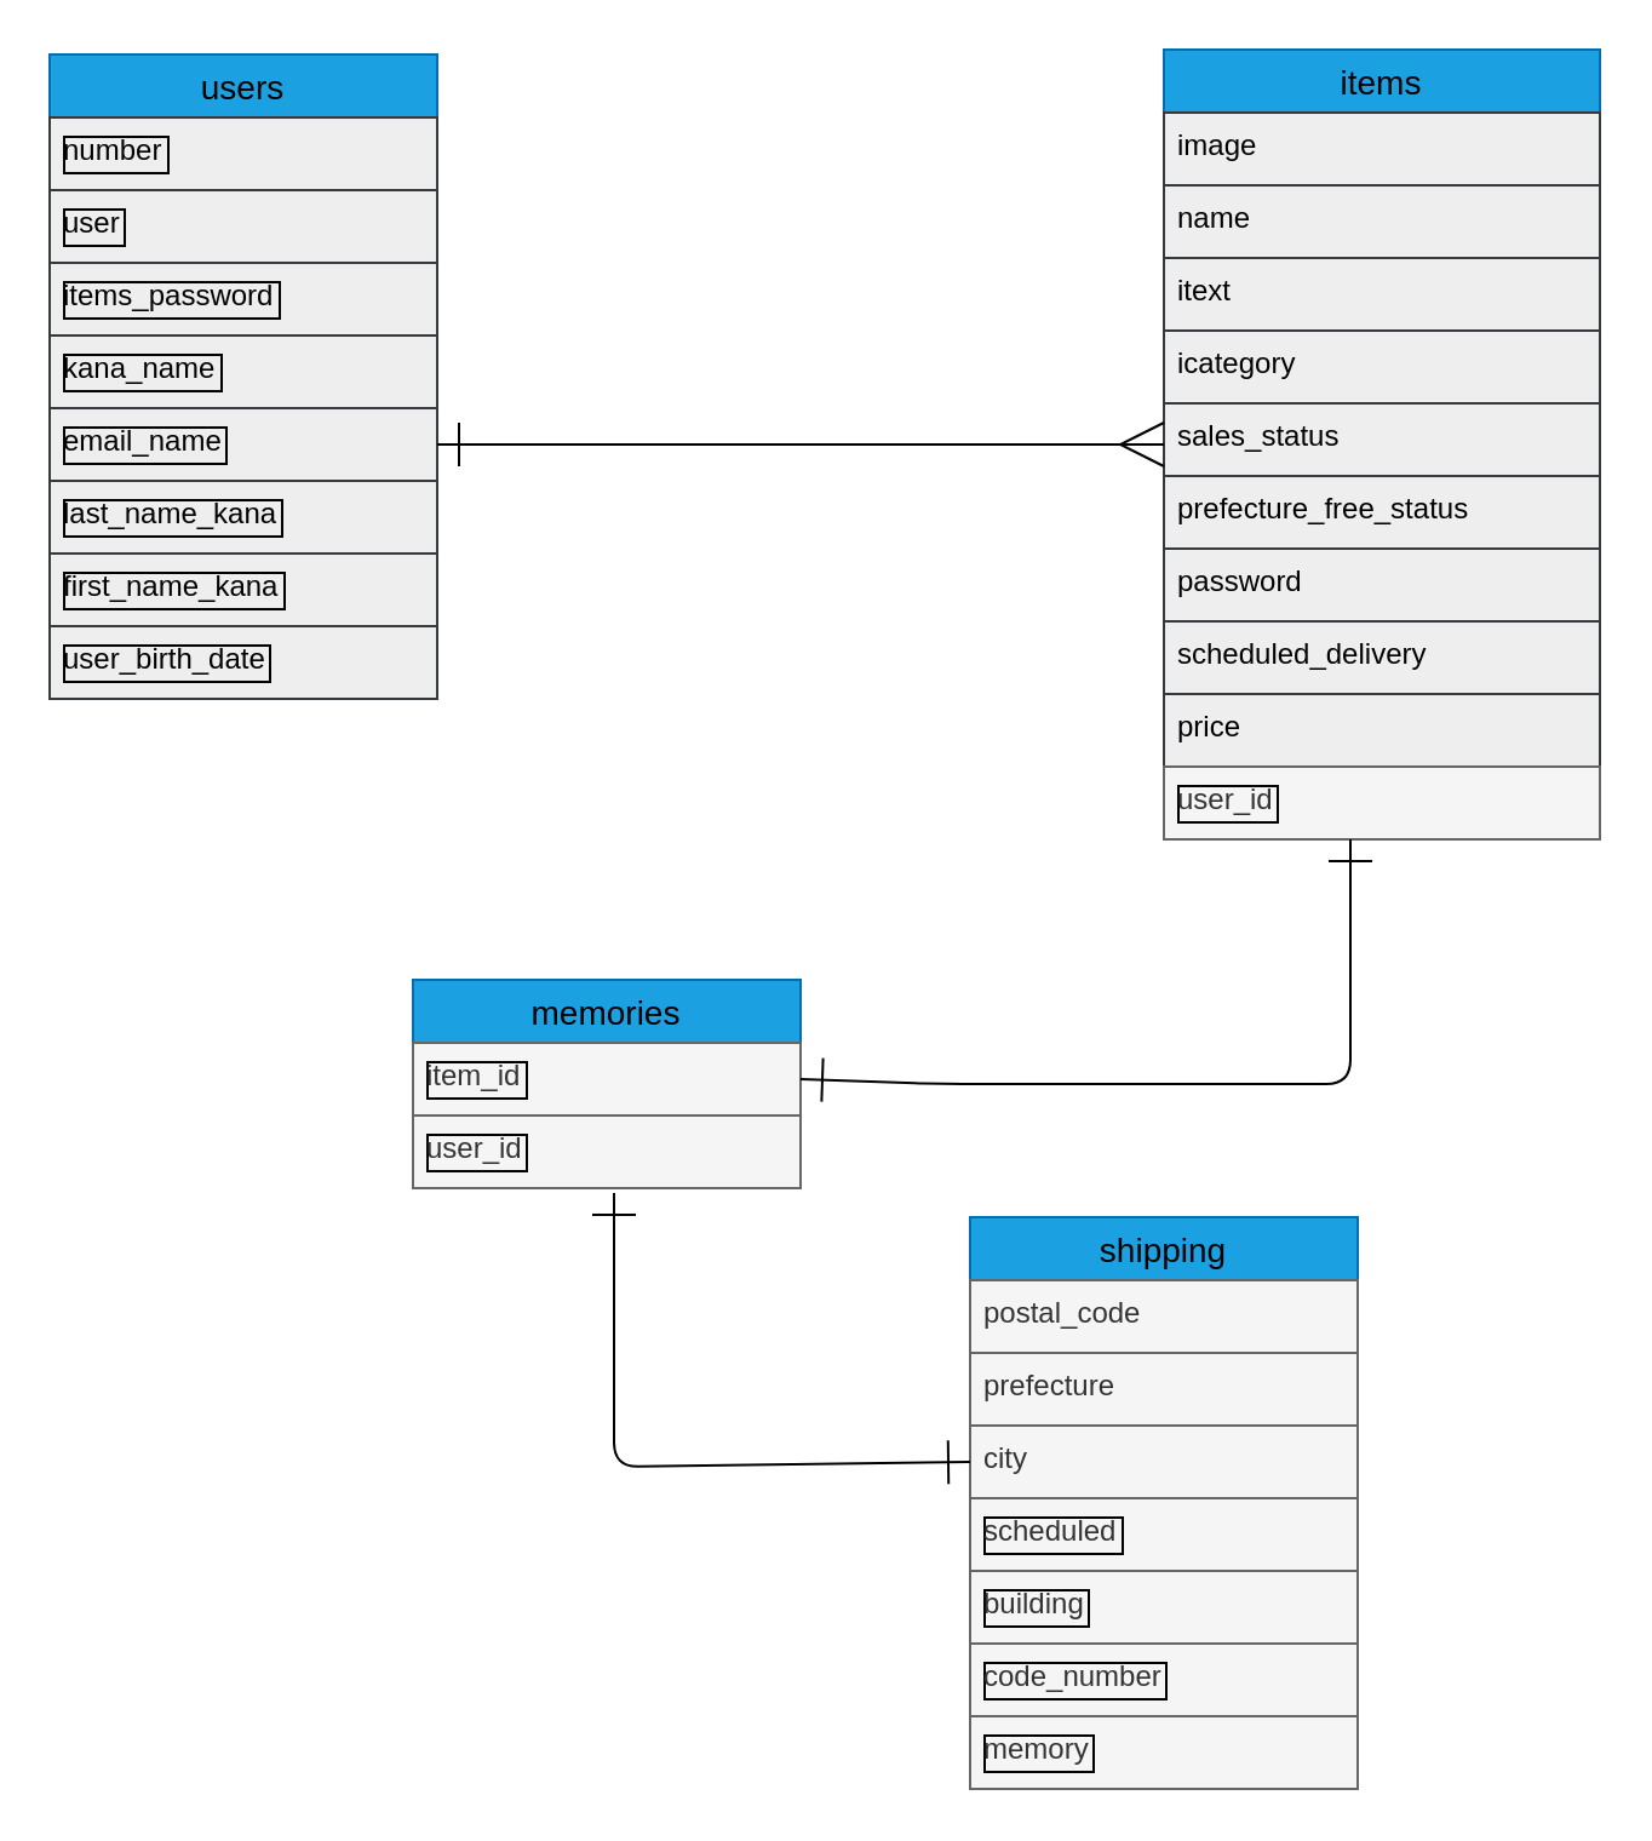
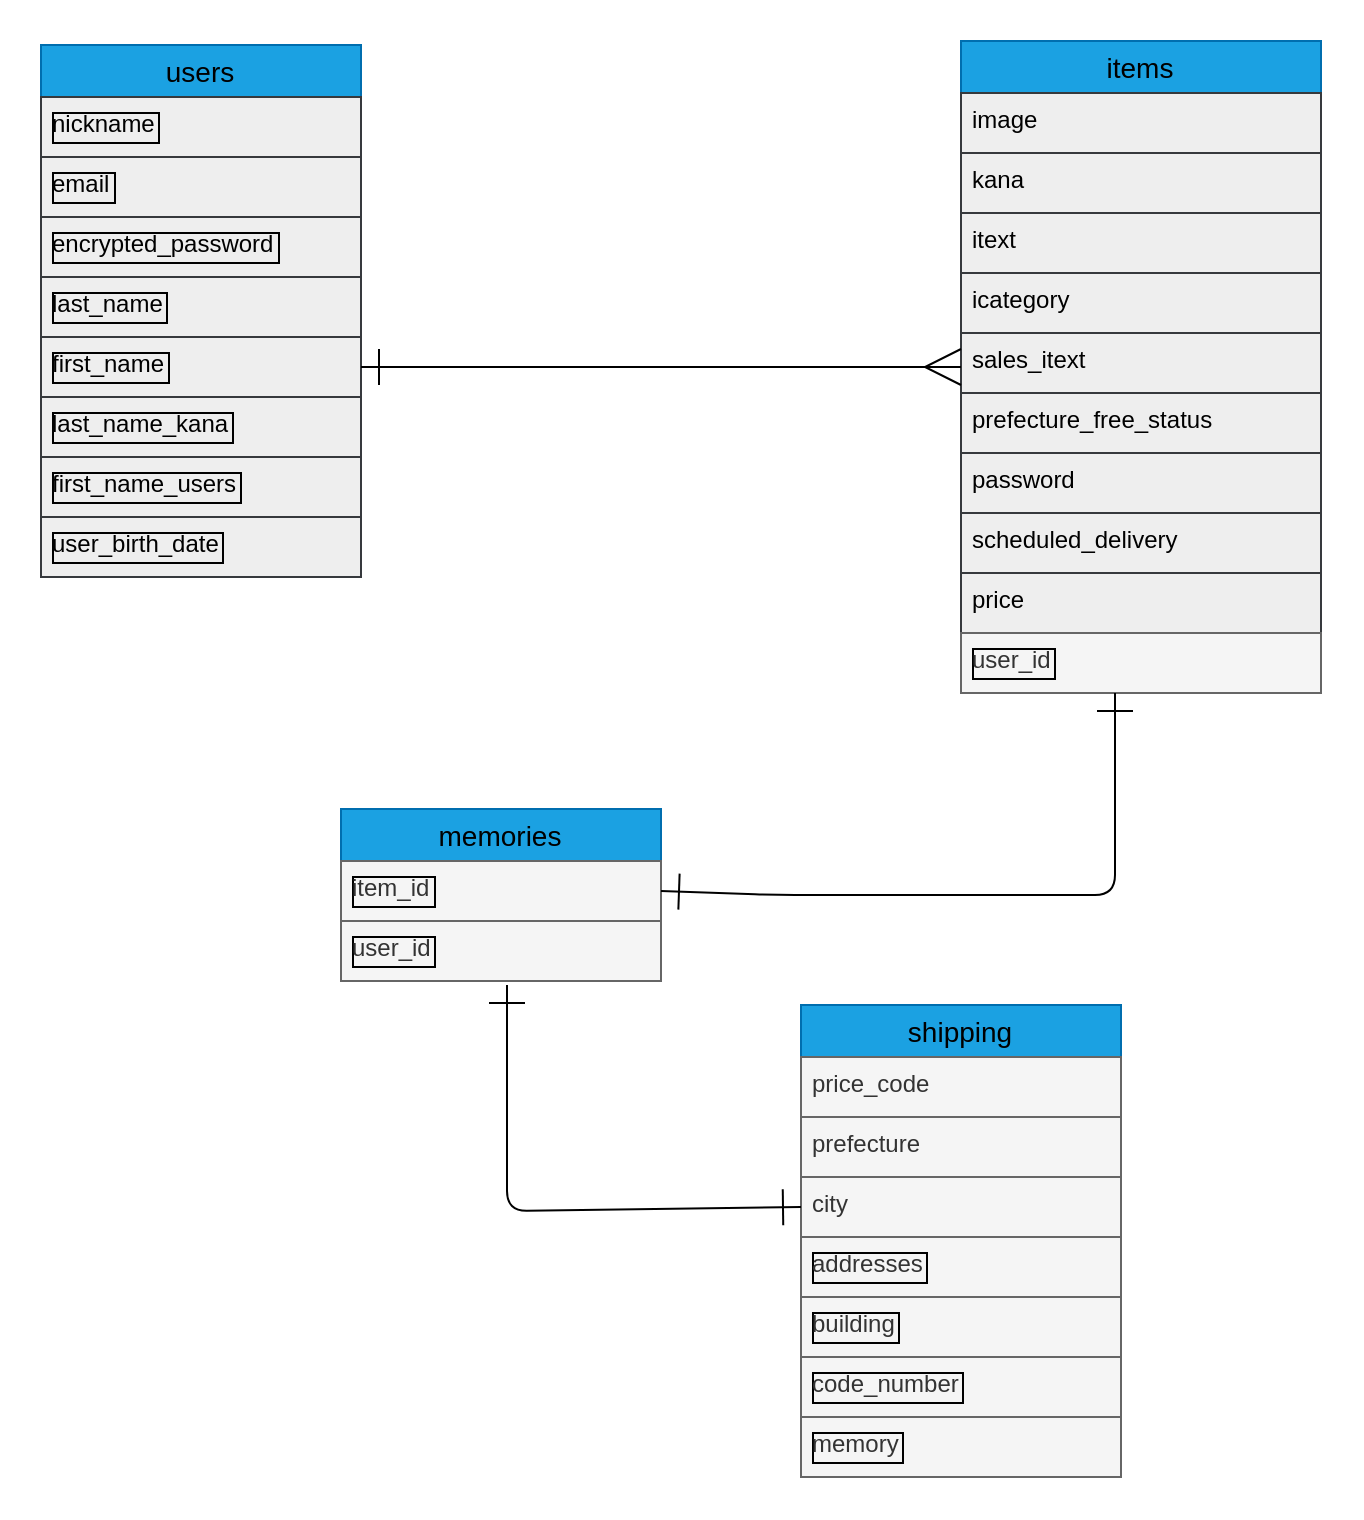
- <mxCell id="3" value="number" style="text;spacingLeft=4;spacingRight=4;overflow=hidden;rotatable=0;points=[[0,0.5],[1,0.5]];portConstraint=eastwest;fontSize=12;fillColor=#eeeeee;strokeColor=#36393d;fontColor=#000000;labelBorderColor=default;" parent="2" vertex="1"><mxGeometry y="26" width="160" height="30" as="geometry" /></mxCell>
+ <mxCell id="3" value="nickname" style="text;spacingLeft=4;spacingRight=4;overflow=hidden;rotatable=0;points=[[0,0.5],[1,0.5]];portConstraint=eastwest;fontSize=12;fillColor=#eeeeee;strokeColor=#36393d;fontColor=#000000;labelBorderColor=default;" parent="2" vertex="1"><mxGeometry y="26" width="160" height="30" as="geometry" /></mxCell>
- <mxCell id="13" value="name" style="text;strokeColor=#36393d;fillColor=#eeeeee;spacingLeft=4;spacingRight=4;overflow=hidden;rotatable=0;points=[[0,0.5],[1,0.5]];portConstraint=eastwest;fontSize=12;fontColor=#000000;" parent="11" vertex="1"><mxGeometry y="56" width="180" height="30" as="geometry" /></mxCell>
+ <mxCell id="13" value="kana" style="text;strokeColor=#36393d;fillColor=#eeeeee;spacingLeft=4;spacingRight=4;overflow=hidden;rotatable=0;points=[[0,0.5],[1,0.5]];portConstraint=eastwest;fontSize=12;fontColor=#000000;" parent="11" vertex="1"><mxGeometry y="56" width="180" height="30" as="geometry" /></mxCell>
- <mxCell id="4" value="user" style="text;spacingLeft=4;spacingRight=4;overflow=hidden;rotatable=0;points=[[0,0.5],[1,0.5]];portConstraint=eastwest;fontSize=12;fillColor=#eeeeee;strokeColor=#36393d;fontColor=#000000;labelBorderColor=default;" parent="2" vertex="1"><mxGeometry y="56" width="160" height="30" as="geometry" /></mxCell>
+ <mxCell id="4" value="email" style="text;spacingLeft=4;spacingRight=4;overflow=hidden;rotatable=0;points=[[0,0.5],[1,0.5]];portConstraint=eastwest;fontSize=12;fillColor=#eeeeee;strokeColor=#36393d;fontColor=#000000;labelBorderColor=default;" parent="2" vertex="1"><mxGeometry y="56" width="160" height="30" as="geometry" /></mxCell>
- <mxCell id="5" value="items_password" style="text;spacingLeft=4;spacingRight=4;overflow=hidden;rotatable=0;points=[[0,0.5],[1,0.5]];portConstraint=eastwest;fontSize=12;fillColor=#eeeeee;strokeColor=#36393d;fontColor=#000000;labelBorderColor=default;" parent="2" vertex="1"><mxGeometry y="86" width="160" height="30" as="geometry" /></mxCell>
+ <mxCell id="5" value="encrypted_password" style="text;spacingLeft=4;spacingRight=4;overflow=hidden;rotatable=0;points=[[0,0.5],[1,0.5]];portConstraint=eastwest;fontSize=12;fillColor=#eeeeee;strokeColor=#36393d;fontColor=#000000;labelBorderColor=default;" parent="2" vertex="1"><mxGeometry y="86" width="160" height="30" as="geometry" /></mxCell>
- <mxCell id="6" value="kana_name" style="text;spacingLeft=4;spacingRight=4;overflow=hidden;rotatable=0;points=[[0,0.5],[1,0.5]];portConstraint=eastwest;fontSize=12;fillColor=#eeeeee;strokeColor=#36393d;fontColor=#000000;labelBorderColor=default;" vertex="1" parent="2"><mxGeometry y="116" width="160" height="30" as="geometry" /></mxCell>
+ <mxCell id="6" value="last_name" style="text;spacingLeft=4;spacingRight=4;overflow=hidden;rotatable=0;points=[[0,0.5],[1,0.5]];portConstraint=eastwest;fontSize=12;fillColor=#eeeeee;strokeColor=#36393d;fontColor=#000000;labelBorderColor=default;" vertex="1" parent="2"><mxGeometry y="116" width="160" height="30" as="geometry" /></mxCell>
- <mxCell id="16" value="sales_status" style="text;strokeColor=#36393d;fillColor=#eeeeee;spacingLeft=4;spacingRight=4;overflow=hidden;rotatable=0;points=[[0,0.5],[1,0.5]];portConstraint=eastwest;fontSize=12;fontColor=#000000;" vertex="1" parent="11"><mxGeometry y="146" width="180" height="30" as="geometry" /></mxCell>
+ <mxCell id="16" value="sales_itext" style="text;strokeColor=#36393d;fillColor=#eeeeee;spacingLeft=4;spacingRight=4;overflow=hidden;rotatable=0;points=[[0,0.5],[1,0.5]];portConstraint=eastwest;fontSize=12;fontColor=#000000;" vertex="1" parent="11"><mxGeometry y="146" width="180" height="30" as="geometry" /></mxCell>
- <mxCell id="7" value="email_name" style="text;spacingLeft=4;spacingRight=4;overflow=hidden;rotatable=0;points=[[0,0.5],[1,0.5]];portConstraint=eastwest;fontSize=12;fillColor=#eeeeee;strokeColor=#36393d;fontColor=#000000;labelBorderColor=default;" vertex="1" parent="2"><mxGeometry y="146" width="160" height="30" as="geometry" /></mxCell>
+ <mxCell id="7" value="first_name" style="text;spacingLeft=4;spacingRight=4;overflow=hidden;rotatable=0;points=[[0,0.5],[1,0.5]];portConstraint=eastwest;fontSize=12;fillColor=#eeeeee;strokeColor=#36393d;fontColor=#000000;labelBorderColor=default;" vertex="1" parent="2"><mxGeometry y="146" width="160" height="30" as="geometry" /></mxCell>
- <mxCell id="9" value="first_name_kana" style="text;spacingLeft=4;spacingRight=4;overflow=hidden;rotatable=0;points=[[0,0.5],[1,0.5]];portConstraint=eastwest;fontSize=12;fillColor=#eeeeee;strokeColor=#36393d;fontColor=#000000;labelBorderColor=default;" vertex="1" parent="2"><mxGeometry y="206" width="160" height="30" as="geometry" /></mxCell>
+ <mxCell id="9" value="first_name_users" style="text;spacingLeft=4;spacingRight=4;overflow=hidden;rotatable=0;points=[[0,0.5],[1,0.5]];portConstraint=eastwest;fontSize=12;fillColor=#eeeeee;strokeColor=#36393d;fontColor=#000000;labelBorderColor=default;" vertex="1" parent="2"><mxGeometry y="206" width="160" height="30" as="geometry" /></mxCell>
- <mxCell id="24" value="postal_code" style="text;strokeColor=#666666;fillColor=#f5f5f5;spacingLeft=4;spacingRight=4;overflow=hidden;rotatable=0;points=[[0,0.5],[1,0.5]];portConstraint=eastwest;fontSize=12;fontColor=#333333;" parent="23" vertex="1"><mxGeometry y="26" width="160" height="30" as="geometry" /></mxCell>
+ <mxCell id="24" value="price_code" style="text;strokeColor=#666666;fillColor=#f5f5f5;spacingLeft=4;spacingRight=4;overflow=hidden;rotatable=0;points=[[0,0.5],[1,0.5]];portConstraint=eastwest;fontSize=12;fontColor=#333333;" parent="23" vertex="1"><mxGeometry y="26" width="160" height="30" as="geometry" /></mxCell>
- <mxCell id="27" value="scheduled" style="text;strokeColor=#666666;fillColor=#f5f5f5;spacingLeft=4;spacingRight=4;overflow=hidden;rotatable=0;points=[[0,0.5],[1,0.5]];portConstraint=eastwest;fontSize=12;labelBorderColor=default;fontColor=#333333;" vertex="1" parent="23"><mxGeometry y="116" width="160" height="30" as="geometry" /></mxCell>
+ <mxCell id="27" value="addresses" style="text;strokeColor=#666666;fillColor=#f5f5f5;spacingLeft=4;spacingRight=4;overflow=hidden;rotatable=0;points=[[0,0.5],[1,0.5]];portConstraint=eastwest;fontSize=12;labelBorderColor=default;fontColor=#333333;" vertex="1" parent="23"><mxGeometry y="116" width="160" height="30" as="geometry" /></mxCell>
